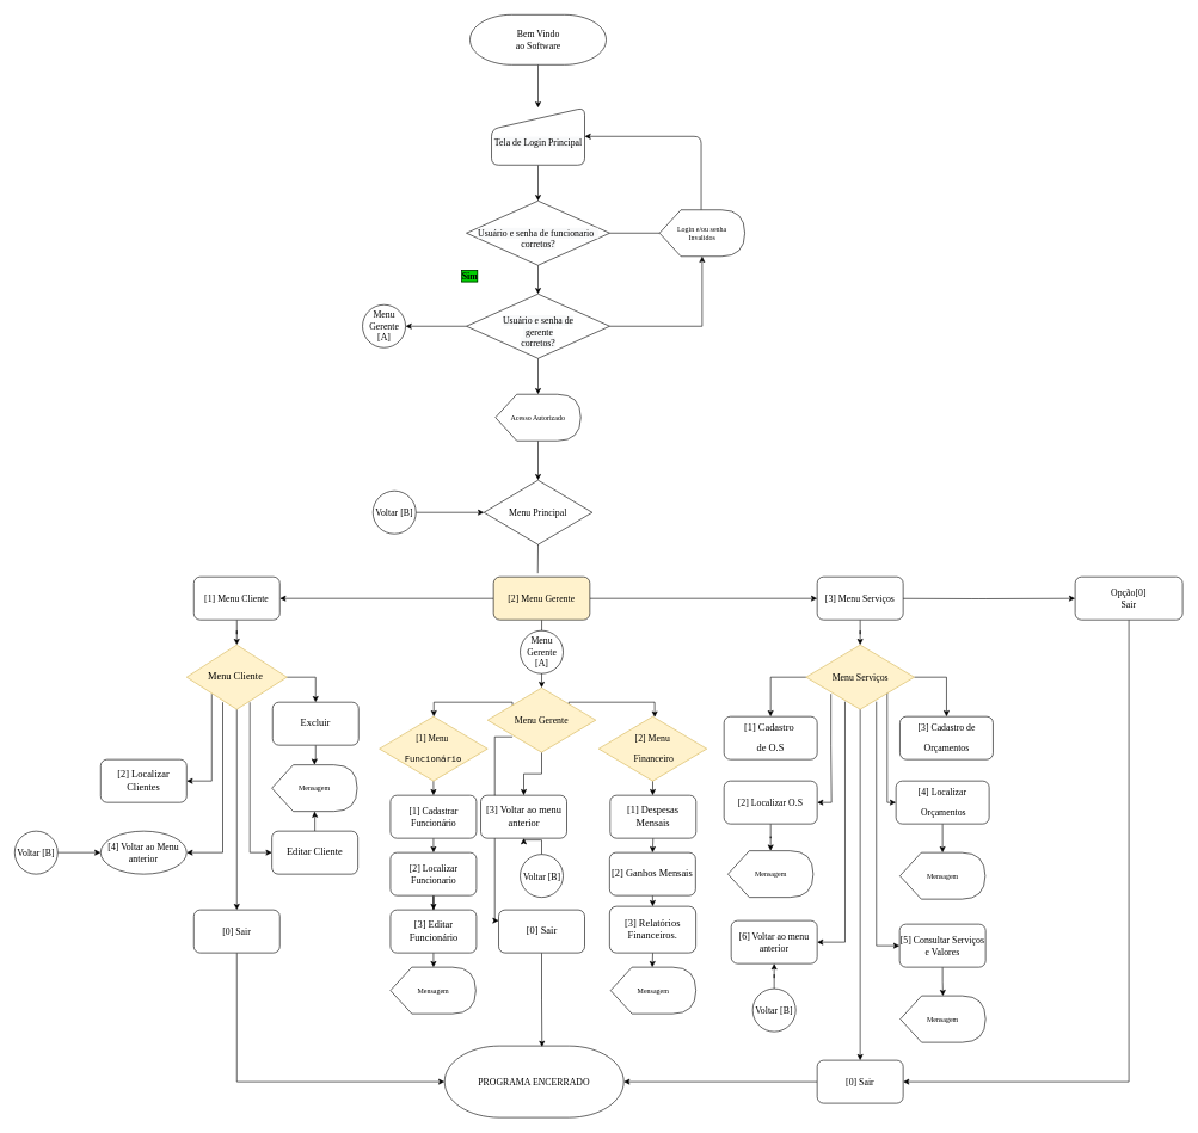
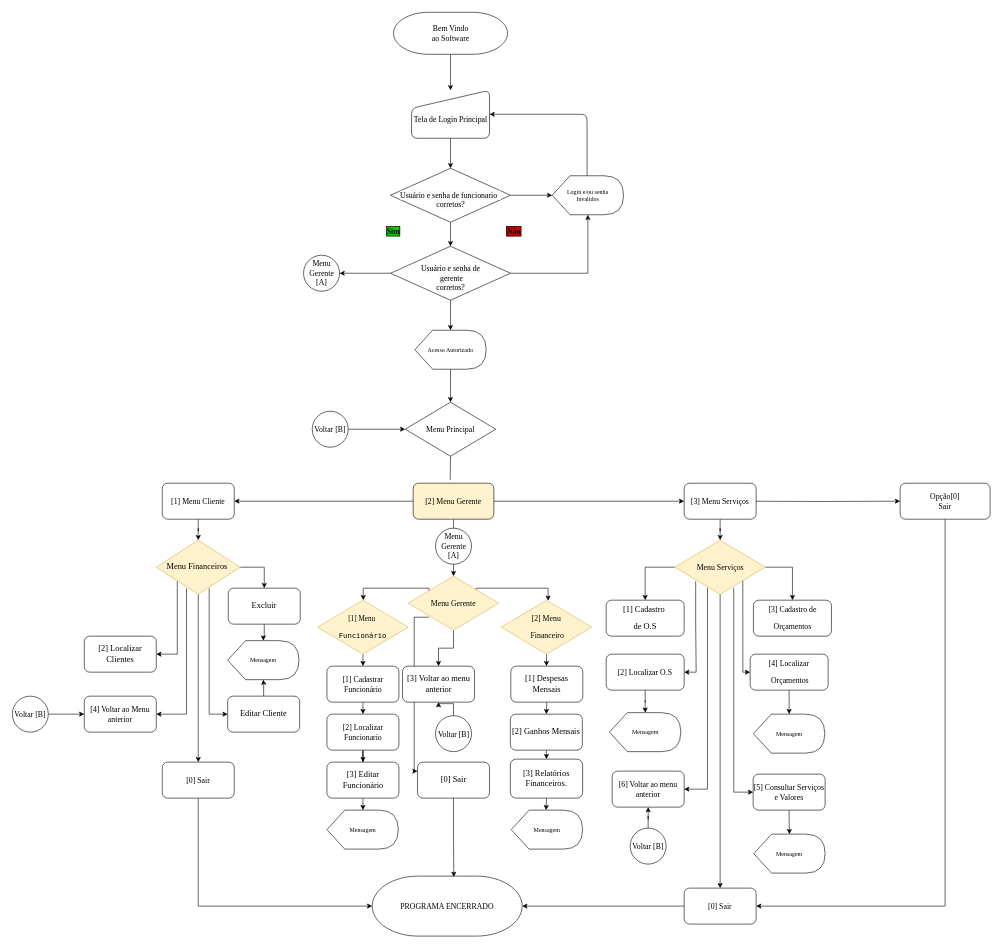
- <mxCell id="29" value="" style="edgeStyle=orthogonalEdgeStyle;rounded=0;orthogonalLoop=1;jettySize=auto;html=1;endArrow=none;" edge="1" parent="1" source="31" target="12"><mxGeometry relative="1" as="geometry" /></mxCell>
+ <mxCell id="29" value="" style="edgeStyle=orthogonalEdgeStyle;rounded=0;orthogonalLoop=1;jettySize=auto;html=1;" edge="1" parent="1" source="31" target="12"><mxGeometry relative="1" as="geometry" /></mxCell>
+ <mxCell id="42" value="Não" style="text;html=1;align=center;verticalAlign=middle;resizable=0;points=[];autosize=1;strokeColor=none;fillColor=none;fontFamily=Verdana;fontSize=13;fontStyle=1;labelBorderColor=default;rounded=1;labelBackgroundColor=#CC0000;" parent="1" vertex="1"><mxGeometry x="831" y="370" width="50" height="30" as="geometry" /></mxCell>
- <mxCell id="74" value="&lt;font face=&quot;Verdana&quot; style=&quot;font-size: 14px;&quot;&gt;Menu Cliente&amp;nbsp;&lt;/font&gt;" style="rhombus;whiteSpace=wrap;html=1;fillColor=#fff2cc;strokeColor=#d6b656;points=[[0,0.5,0,0,0],[0.12,0.64,0,0,0],[0.25,0.26,0,0,0],[0.25,0.76,0,0,0],[0.36,0.89,0,0,0],[0.5,0,0,0,0],[0.5,1,0,0,0],[0.63,0.89,0,0,0],[0.75,0.26,0,0,0],[0.75,0.76,0,0,0],[1,0.5,0,0,0]];" parent="1" vertex="1"><mxGeometry x="260" y="900" width="140" height="90" as="geometry" /></mxCell>
+ <mxCell id="74" value="&lt;font face=&quot;Verdana&quot; style=&quot;font-size: 14px;&quot;&gt;Menu Financeiros&amp;nbsp;&lt;/font&gt;" style="rhombus;whiteSpace=wrap;html=1;fillColor=#fff2cc;strokeColor=#d6b656;points=[[0,0.5,0,0,0],[0.12,0.64,0,0,0],[0.25,0.26,0,0,0],[0.25,0.76,0,0,0],[0.36,0.89,0,0,0],[0.5,0,0,0,0],[0.5,1,0,0,0],[0.63,0.89,0,0,0],[0.75,0.26,0,0,0],[0.75,0.76,0,0,0],[1,0.5,0,0,0]];" parent="1" vertex="1"><mxGeometry x="260" y="900" width="140" height="90" as="geometry" /></mxCell>
- <mxCell id="43" value="[4] Voltar ao Menu anterior" style="ellipse;whiteSpace=wrap;html=1;fontFamily=Verdana;fontSize=13;" parent="1" vertex="1"><mxGeometry x="140" y="1160" width="120" height="60" as="geometry" /></mxCell>
+ <mxCell id="43" value="[4] Voltar ao Menu anterior" style="whiteSpace=wrap;html=1;fontFamily=Verdana;fontSize=13;rounded=1;" parent="1" vertex="1"><mxGeometry x="140" y="1160" width="120" height="60" as="geometry" /></mxCell>
